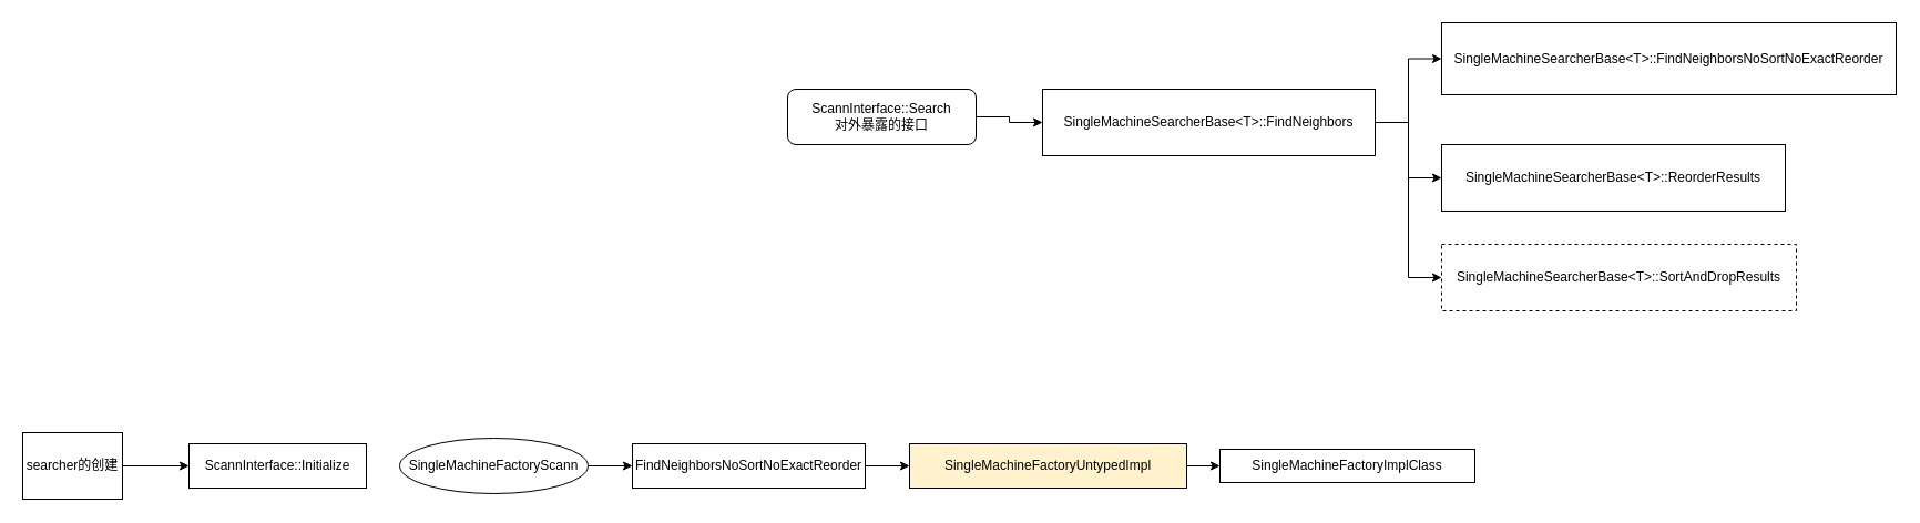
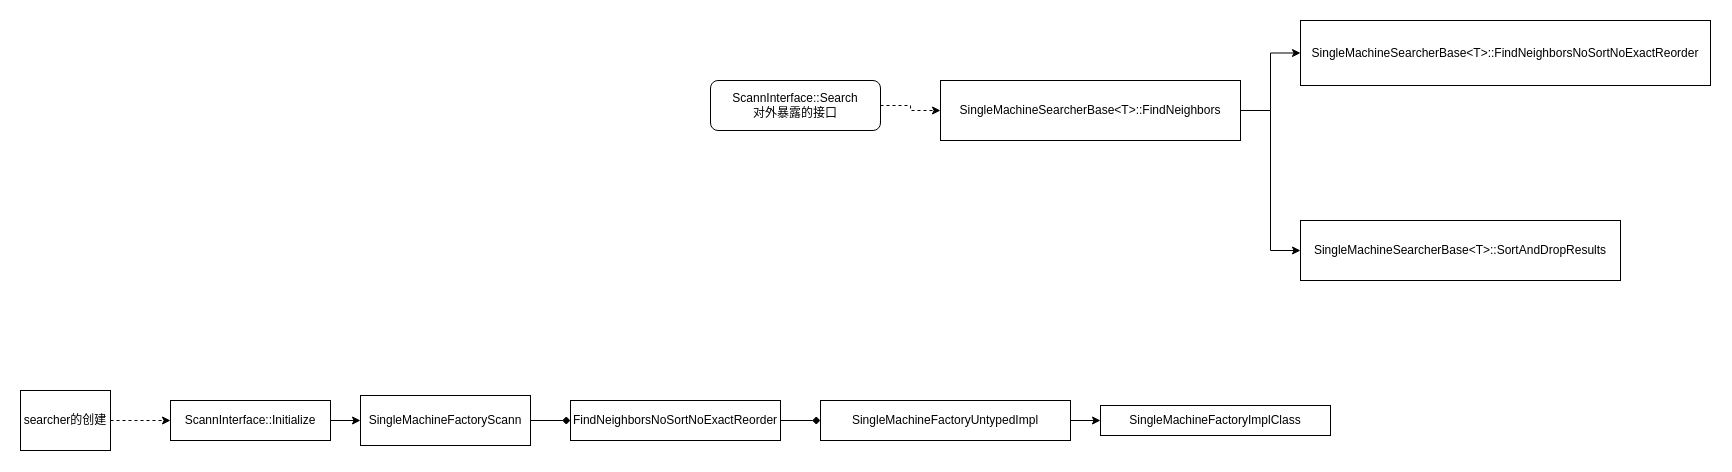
- <mxCell id="2" style="edgeStyle=orthogonalEdgeStyle;rounded=0;orthogonalLoop=1;jettySize=auto;html=1;exitX=1;exitY=0.5;exitDx=0;exitDy=0;entryX=0;entryY=0.5;entryDx=0;entryDy=0;" edge="1" parent="1" source="3" target="7"><mxGeometry relative="1" as="geometry" /></mxCell>
+ <mxCell id="2" style="edgeStyle=orthogonalEdgeStyle;rounded=0;orthogonalLoop=1;jettySize=auto;html=1;exitX=1;exitY=0.5;exitDx=0;exitDy=0;entryX=0;entryY=0.5;entryDx=0;entryDy=0;dashed=1;" edge="1" parent="1" source="3" target="7"><mxGeometry relative="1" as="geometry" /></mxCell>
- <mxCell id="5" style="edgeStyle=orthogonalEdgeStyle;rounded=0;orthogonalLoop=1;jettySize=auto;html=1;exitX=1;exitY=0.5;exitDx=0;exitDy=0;entryX=0;entryY=0.5;entryDx=0;entryDy=0;" edge="1" parent="1" source="7" target="9"><mxGeometry relative="1" as="geometry" /></mxCell>
- <mxCell id="9" value="SingleMachineSearcherBase&amp;lt;T&amp;gt;::ReorderResults" style="rounded=0;whiteSpace=wrap;html=1;" vertex="1" parent="1"><mxGeometry x="1300" y="130" width="310" height="60" as="geometry" /></mxCell>
- <mxCell id="10" value="SingleMachineSearcherBase&amp;lt;T&amp;gt;::SortAndDropResults" style="rounded=0;whiteSpace=wrap;html=1;dashed=1;" vertex="1" parent="1"><mxGeometry x="1300" y="220" width="320" height="60" as="geometry" /></mxCell>
+ <mxCell id="10" value="SingleMachineSearcherBase&amp;lt;T&amp;gt;::SortAndDropResults" style="rounded=0;whiteSpace=wrap;html=1;" vertex="1" parent="1"><mxGeometry x="1300" y="220" width="320" height="60" as="geometry" /></mxCell>
- <mxCell id="11" style="edgeStyle=orthogonalEdgeStyle;rounded=0;orthogonalLoop=1;jettySize=auto;html=1;exitX=1;exitY=0.5;exitDx=0;exitDy=0;entryX=0;entryY=0.5;entryDx=0;entryDy=0;" edge="1" parent="1" source="12" target="21"><mxGeometry relative="1" as="geometry" /></mxCell>
+ <mxCell id="11" style="edgeStyle=orthogonalEdgeStyle;rounded=0;orthogonalLoop=1;jettySize=auto;html=1;exitX=1;exitY=0.5;exitDx=0;exitDy=0;entryX=0;entryY=0.5;entryDx=0;entryDy=0;dashed=1;" edge="1" parent="1" source="12" target="21"><mxGeometry relative="1" as="geometry" /></mxCell>
+ <mxCell id="20" style="edgeStyle=orthogonalEdgeStyle;rounded=0;orthogonalLoop=1;jettySize=auto;html=1;exitX=1;exitY=0.5;exitDx=0;exitDy=0;" edge="1" parent="1" source="21" target="19"><mxGeometry relative="1" as="geometry" /></mxCell>
- <mxCell id="19" value="SingleMachineFactoryScann" style="ellipse;whiteSpace=wrap;html=1;" vertex="1" parent="1"><mxGeometry x="360" y="395" width="170" height="50" as="geometry" /></mxCell>
+ <mxCell id="19" value="SingleMachineFactoryScann" style="rounded=0;whiteSpace=wrap;html=1;" vertex="1" parent="1"><mxGeometry x="360" y="395" width="170" height="50" as="geometry" /></mxCell>
- <mxCell id="18" style="edgeStyle=orthogonalEdgeStyle;rounded=0;orthogonalLoop=1;jettySize=auto;html=1;exitX=1;exitY=0.5;exitDx=0;exitDy=0;entryX=0;entryY=0.5;entryDx=0;entryDy=0;" edge="1" parent="1" source="19" target="17"><mxGeometry relative="1" as="geometry" /></mxCell>
+ <mxCell id="18" style="edgeStyle=orthogonalEdgeStyle;rounded=0;orthogonalLoop=1;jettySize=auto;html=1;exitX=1;exitY=0.5;exitDx=0;exitDy=0;entryX=0;entryY=0.5;entryDx=0;entryDy=0;endArrow=diamond;" edge="1" parent="1" source="19" target="17"><mxGeometry relative="1" as="geometry" /></mxCell>
- <mxCell id="16" style="edgeStyle=orthogonalEdgeStyle;rounded=0;orthogonalLoop=1;jettySize=auto;html=1;exitX=1;exitY=0.5;exitDx=0;exitDy=0;entryX=0;entryY=0.5;entryDx=0;entryDy=0;" edge="1" parent="1" source="17" target="15"><mxGeometry relative="1" as="geometry" /></mxCell>
+ <mxCell id="16" style="edgeStyle=orthogonalEdgeStyle;rounded=0;orthogonalLoop=1;jettySize=auto;html=1;exitX=1;exitY=0.5;exitDx=0;exitDy=0;entryX=0;entryY=0.5;entryDx=0;entryDy=0;endArrow=diamond;" edge="1" parent="1" source="17" target="15"><mxGeometry relative="1" as="geometry" /></mxCell>
- <mxCell id="15" value="SingleMachineFactoryUntypedImpl" style="rounded=0;whiteSpace=wrap;html=1;fillColor=#fff2cc;" vertex="1" parent="1"><mxGeometry x="820" y="400" width="250" height="40" as="geometry" /></mxCell>
+ <mxCell id="15" value="SingleMachineFactoryUntypedImpl" style="rounded=0;whiteSpace=wrap;html=1;" vertex="1" parent="1"><mxGeometry x="820" y="400" width="250" height="40" as="geometry" /></mxCell>
